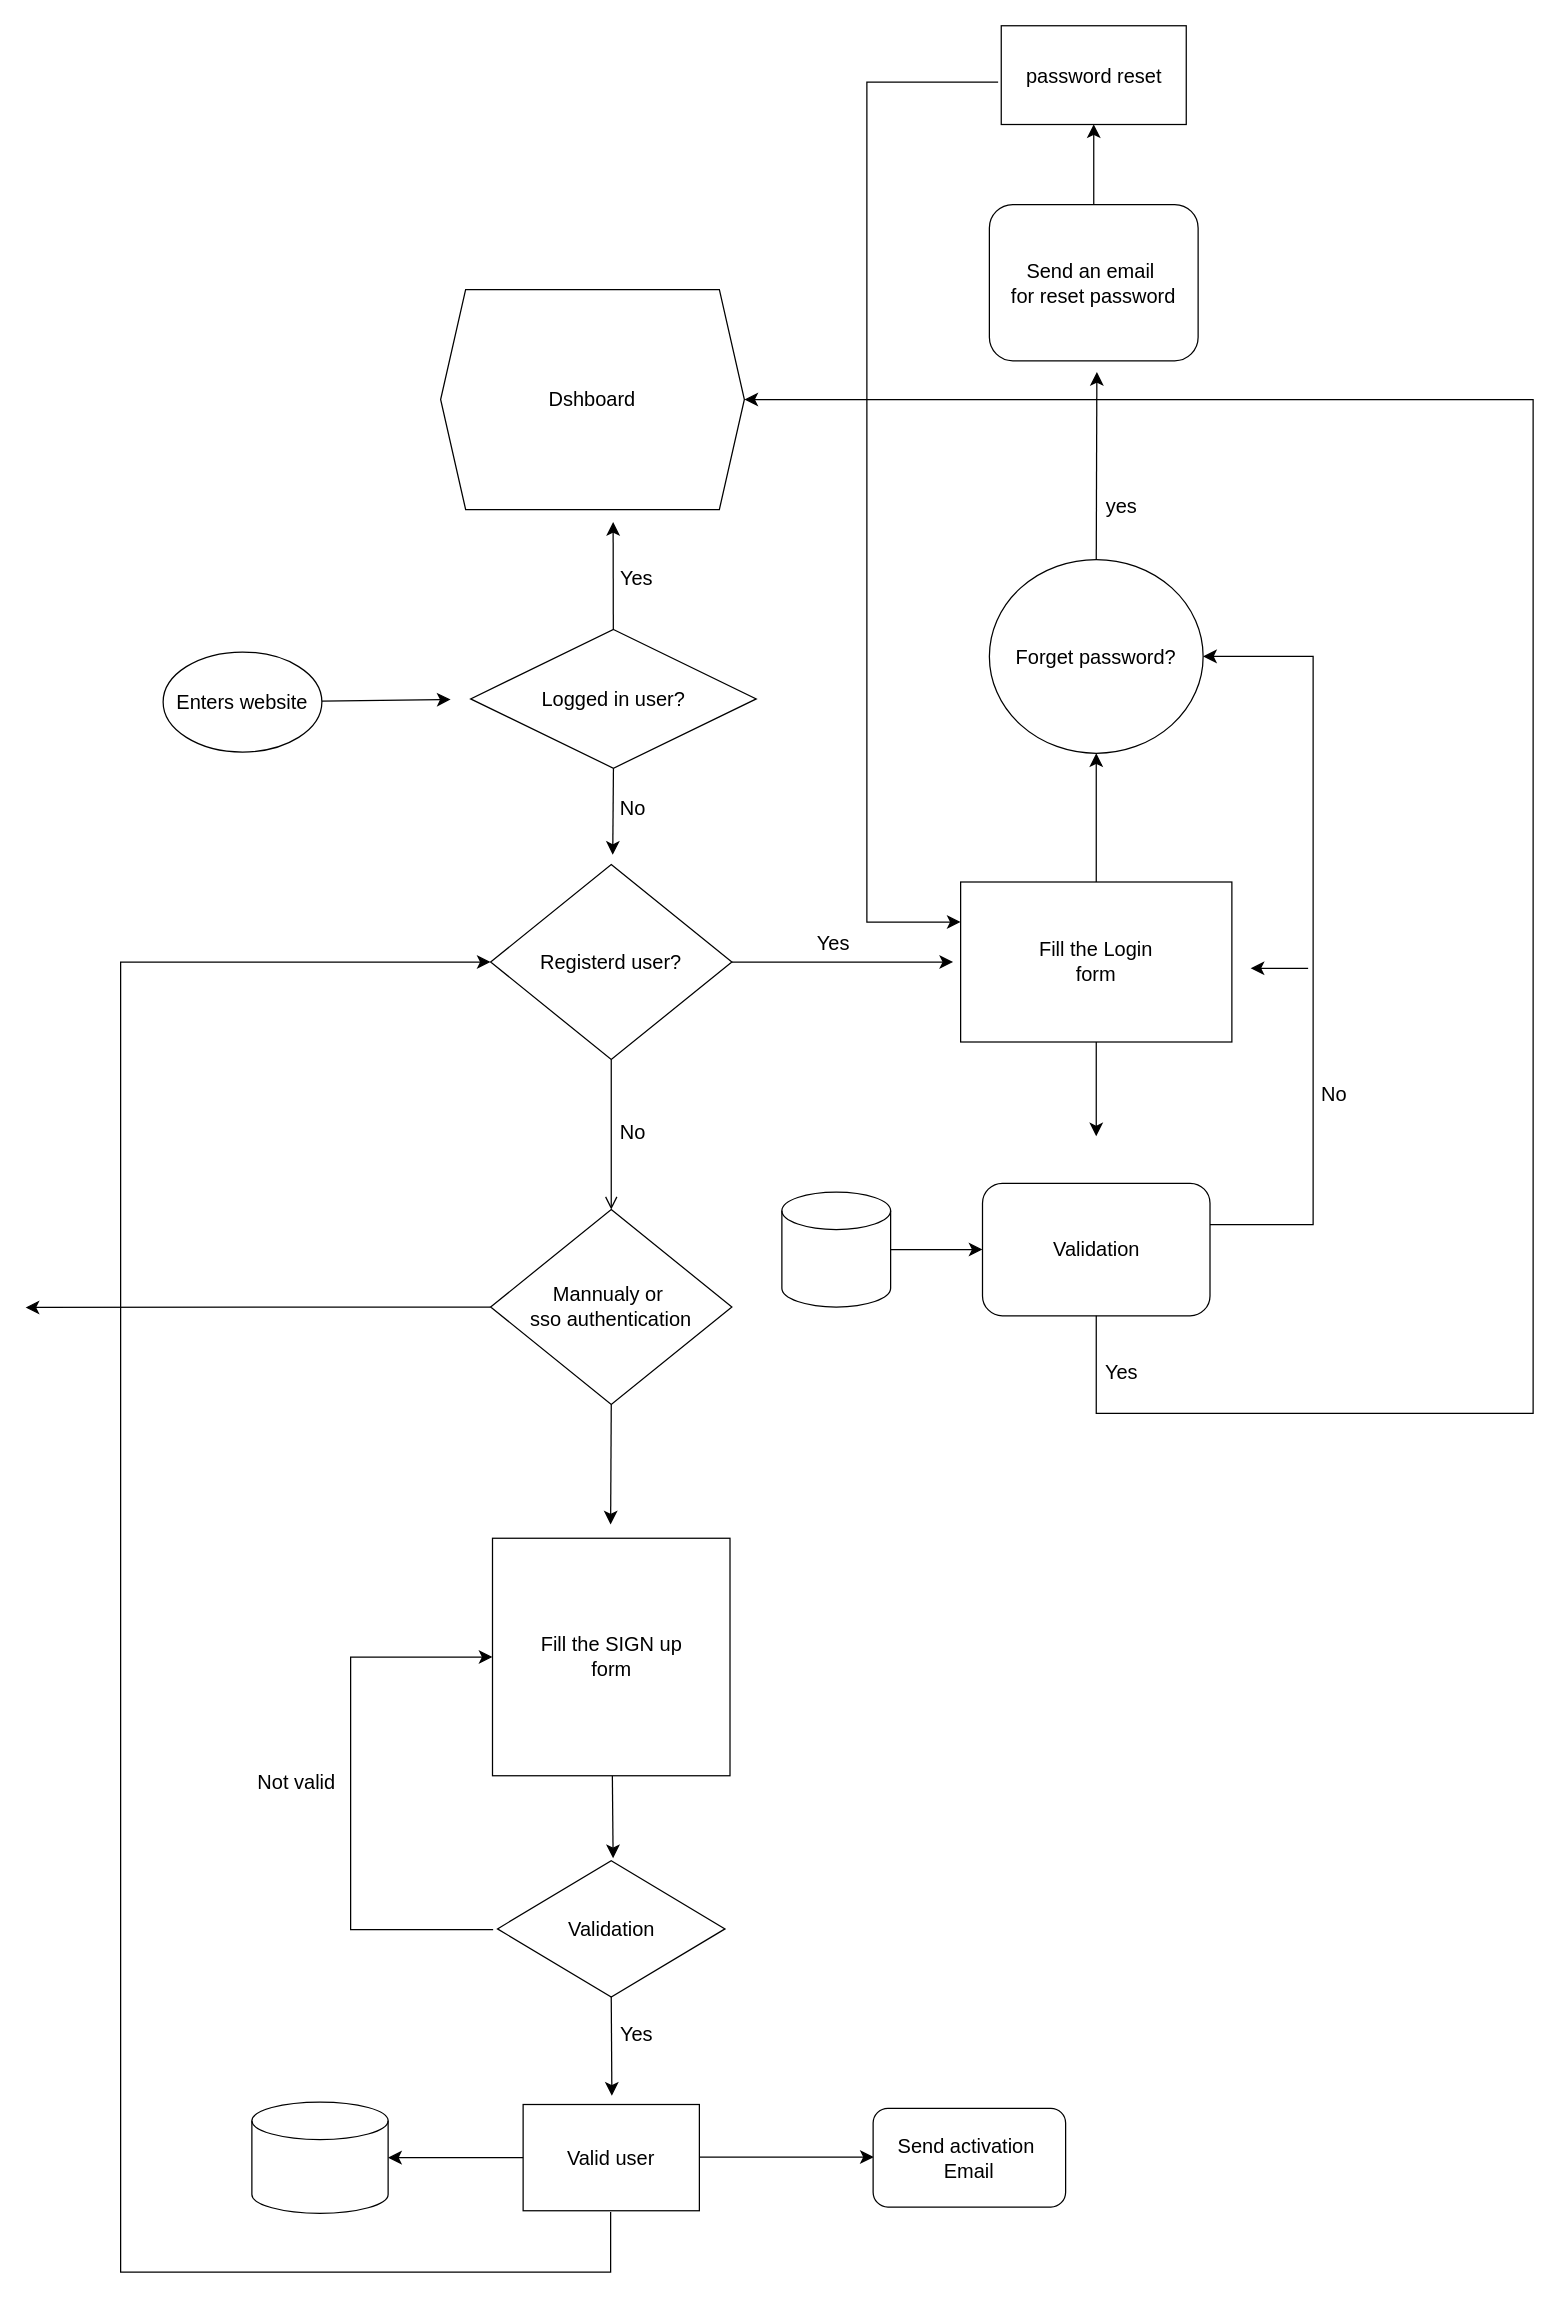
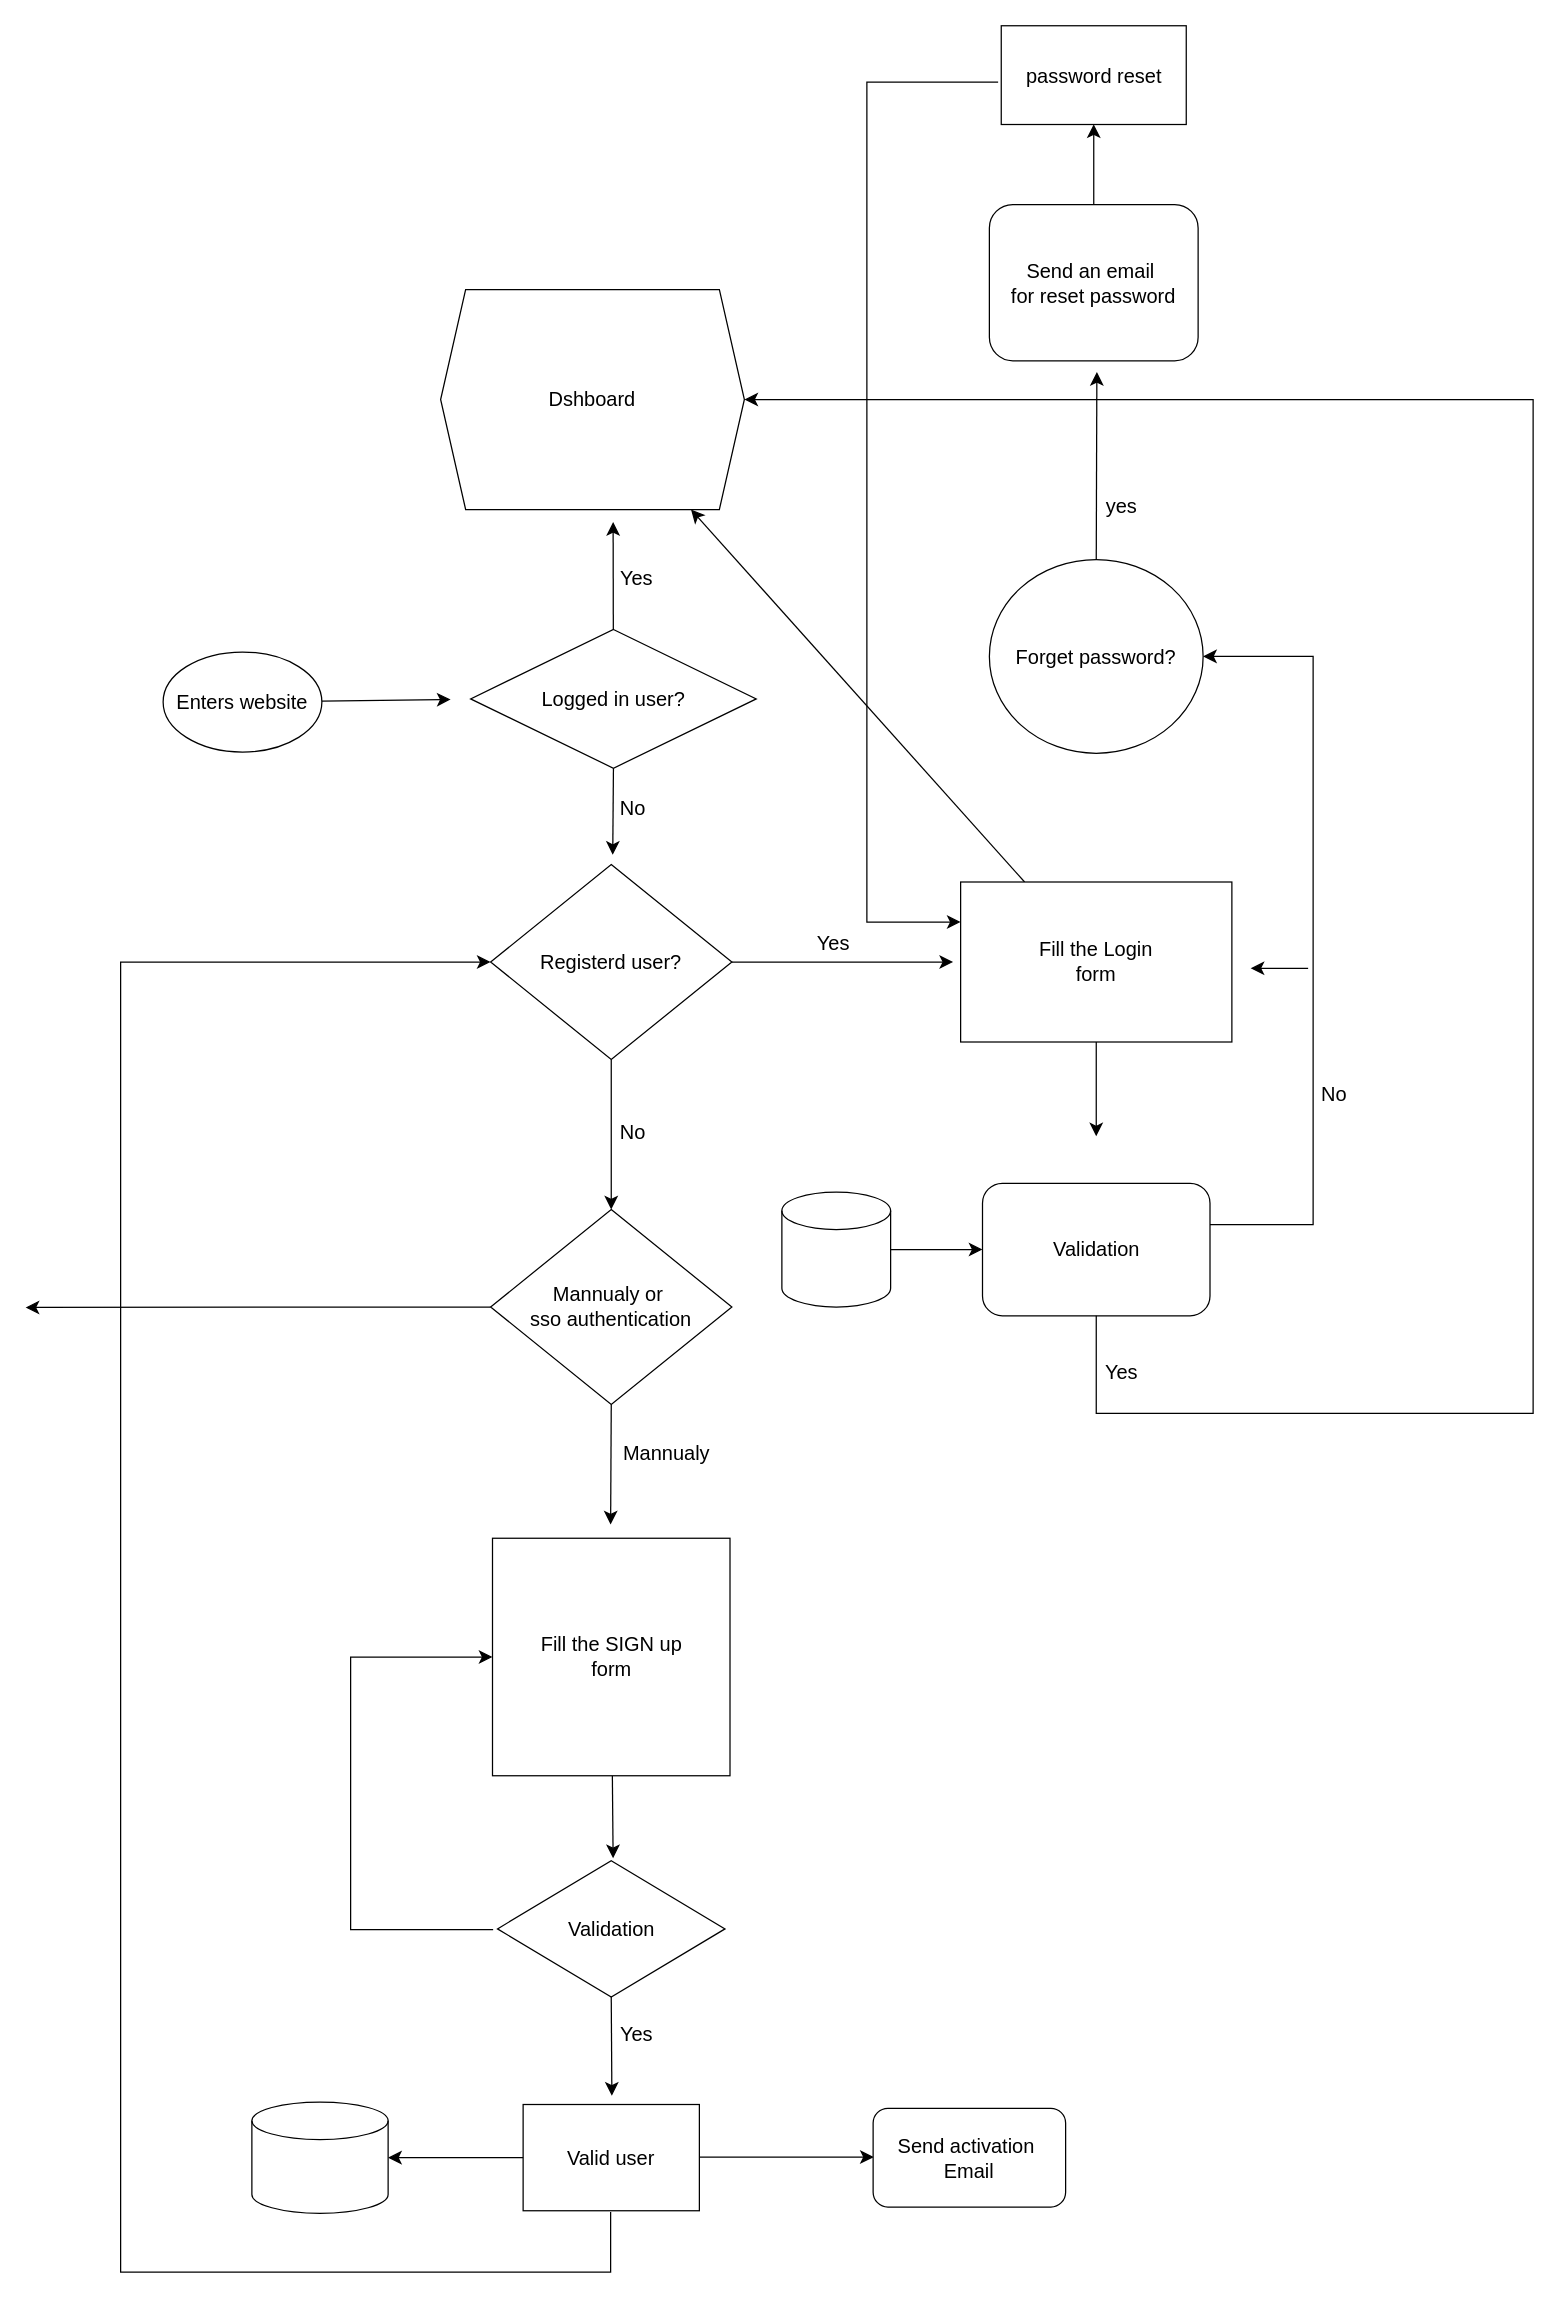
- <mxCell id="14" value="" style="edgeStyle=none;curved=1;rounded=0;orthogonalLoop=1;jettySize=auto;html=1;fontSize=12;startSize=8;endSize=8;" edge="1" parent="1" source="16" target="18"><mxGeometry relative="1" as="geometry" /></mxCell>
+ <mxCell id="14" value="" style="edgeStyle=none;curved=1;rounded=0;orthogonalLoop=1;jettySize=auto;html=1;fontSize=12;startSize=8;endSize=8;" edge="1" parent="1" source="16" target="7"><mxGeometry relative="1" as="geometry" /></mxCell>
- <mxCell id="10" value="" style="edgeStyle=none;curved=1;rounded=0;orthogonalLoop=1;jettySize=auto;html=1;fontSize=12;startSize=8;endSize=8;endArrow=open;" edge="1" parent="1" source="11" target="36"><mxGeometry relative="1" as="geometry" /></mxCell>
+ <mxCell id="10" value="" style="edgeStyle=none;curved=1;rounded=0;orthogonalLoop=1;jettySize=auto;html=1;fontSize=12;startSize=8;endSize=8;" edge="1" parent="1" source="11" target="36"><mxGeometry relative="1" as="geometry" /></mxCell>
+ <mxCell id="37" value="Mannualy" style="text;html=1;strokeColor=none;fillColor=none;align=center;verticalAlign=middle;whiteSpace=wrap;rounded=0;fontSize=16;" vertex="1" parent="1"><mxGeometry x="503" y="1147" width="60" height="30" as="geometry" /></mxCell>
- <mxCell id="41" value="Not valid" style="text;html=1;strokeColor=none;fillColor=none;align=center;verticalAlign=middle;whiteSpace=wrap;rounded=0;fontSize=16;" vertex="1" parent="1"><mxGeometry x="174" y="1386" width="126" height="77" as="geometry" /></mxCell>
